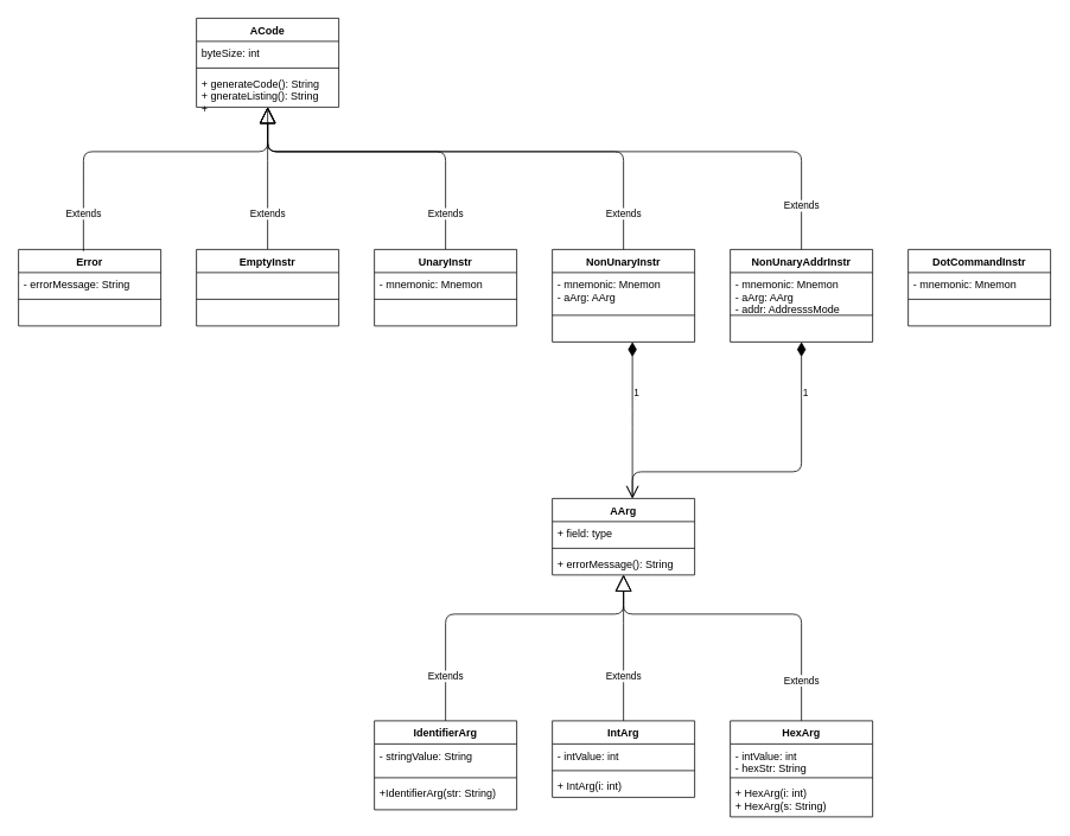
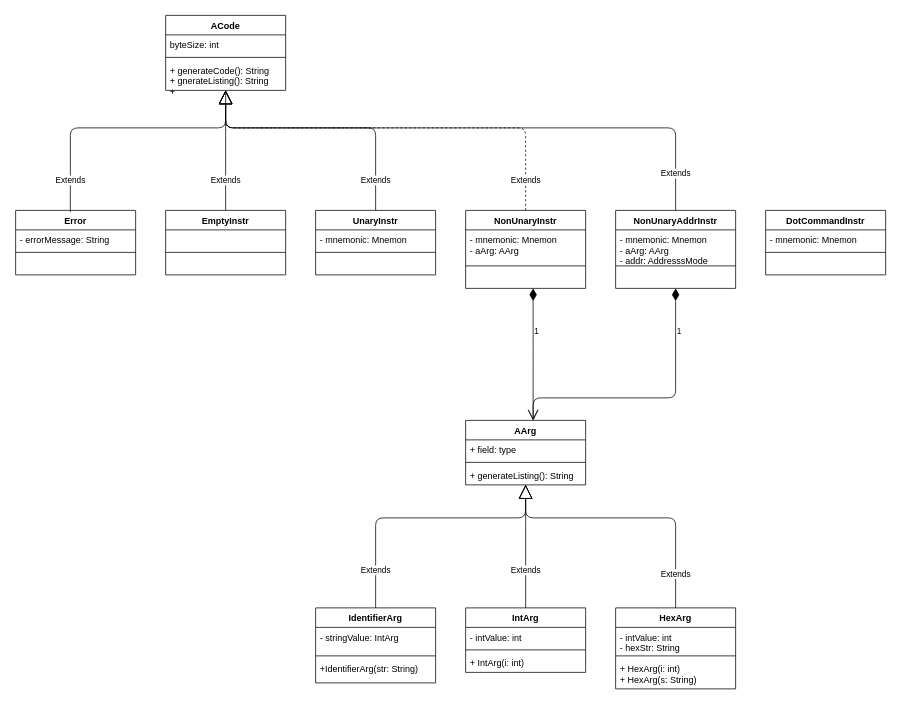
- <mxCell id="25" value="Extends" style="endArrow=block;endSize=16;endFill=0;html=1;" parent="1" source="21" target="5" edge="1"><mxGeometry x="-0.857" width="160" relative="1" as="geometry"><mxPoint x="510" y="290" as="sourcePoint" /><mxPoint x="310" y="130" as="targetPoint" /><Array as="points"><mxPoint x="700" y="170" /><mxPoint x="300" y="170" /></Array><mxPoint as="offset" /></mxGeometry></mxCell>
+ <mxCell id="25" value="Extends" style="endArrow=block;endSize=16;endFill=0;html=1;dashed=1;" parent="1" source="21" target="5" edge="1"><mxGeometry x="-0.857" width="160" relative="1" as="geometry"><mxPoint x="510" y="290" as="sourcePoint" /><mxPoint x="310" y="130" as="targetPoint" /><Array as="points"><mxPoint x="700" y="170" /><mxPoint x="300" y="170" /></Array><mxPoint as="offset" /></mxGeometry></mxCell>
- <mxCell id="38" value="+ errorMessage(): String" style="text;strokeColor=none;fillColor=none;align=left;verticalAlign=top;spacingLeft=4;spacingRight=4;overflow=hidden;rotatable=0;points=[[0,0.5],[1,0.5]];portConstraint=eastwest;" parent="35" vertex="1"><mxGeometry y="60" width="160" height="26" as="geometry" /></mxCell>
+ <mxCell id="38" value="+ generateListing(): String" style="text;strokeColor=none;fillColor=none;align=left;verticalAlign=top;spacingLeft=4;spacingRight=4;overflow=hidden;rotatable=0;points=[[0,0.5],[1,0.5]];portConstraint=eastwest;" parent="35" vertex="1"><mxGeometry y="60" width="160" height="26" as="geometry" /></mxCell>
- <mxCell id="41" value="- stringValue: String" style="text;strokeColor=none;fillColor=none;align=left;verticalAlign=top;spacingLeft=4;spacingRight=4;overflow=hidden;rotatable=0;points=[[0,0.5],[1,0.5]];portConstraint=eastwest;" parent="40" vertex="1"><mxGeometry y="26" width="160" height="34" as="geometry" /></mxCell>
+ <mxCell id="41" value="- stringValue: IntArg" style="text;strokeColor=none;fillColor=none;align=left;verticalAlign=top;spacingLeft=4;spacingRight=4;overflow=hidden;rotatable=0;points=[[0,0.5],[1,0.5]];portConstraint=eastwest;" parent="40" vertex="1"><mxGeometry y="26" width="160" height="34" as="geometry" /></mxCell>
